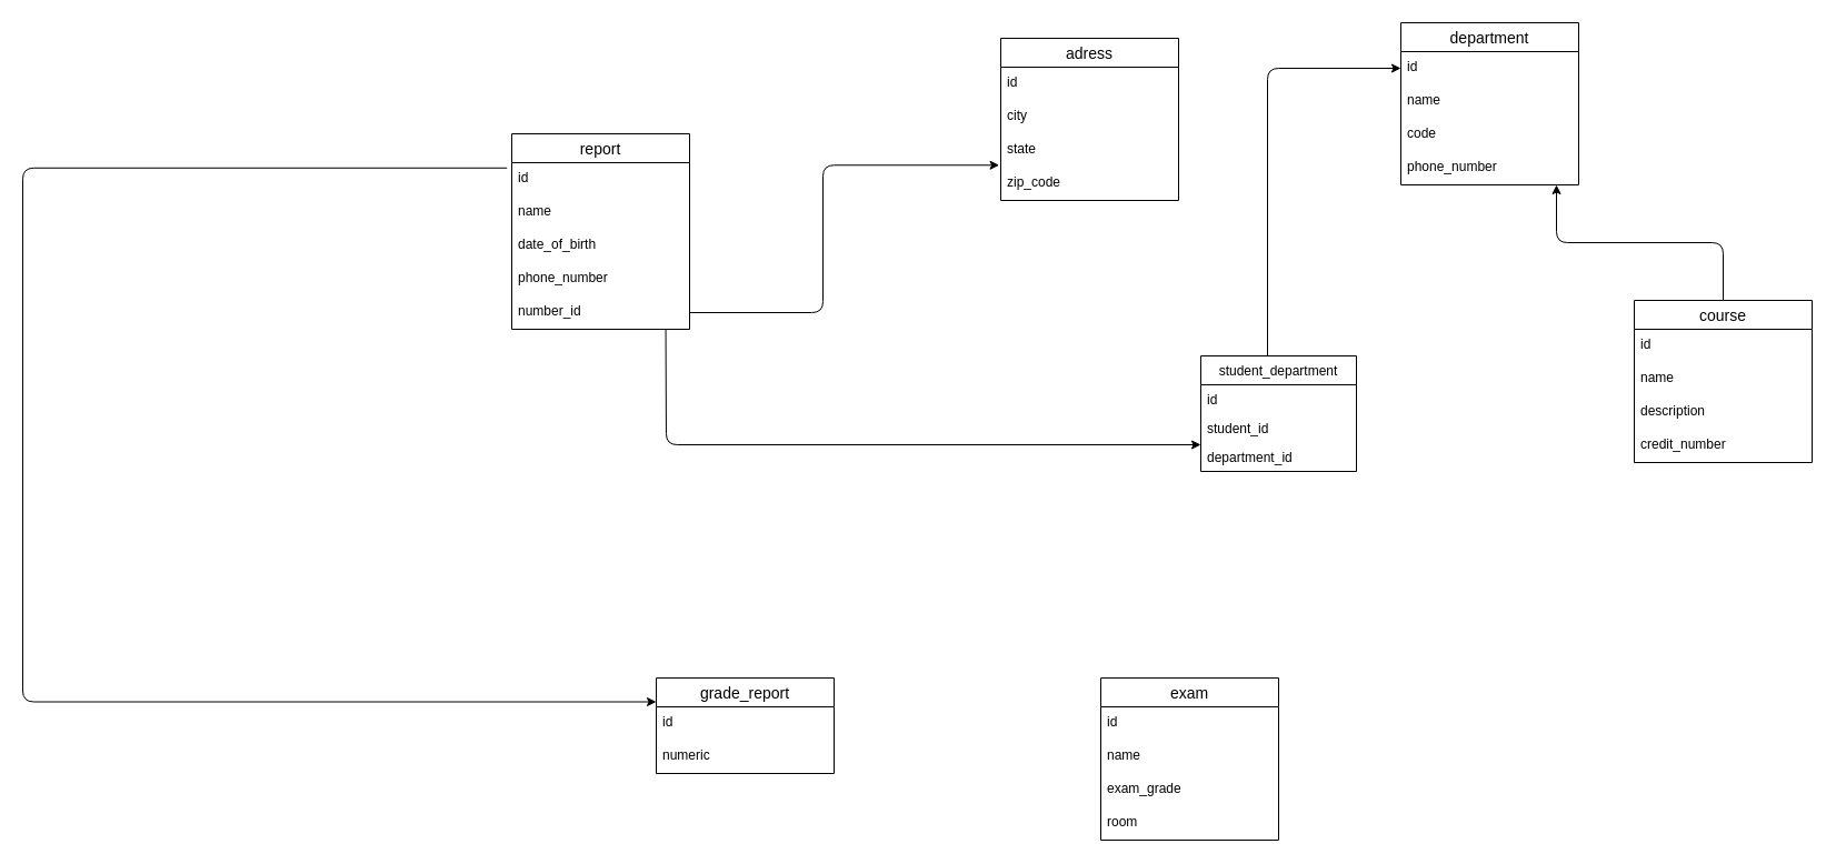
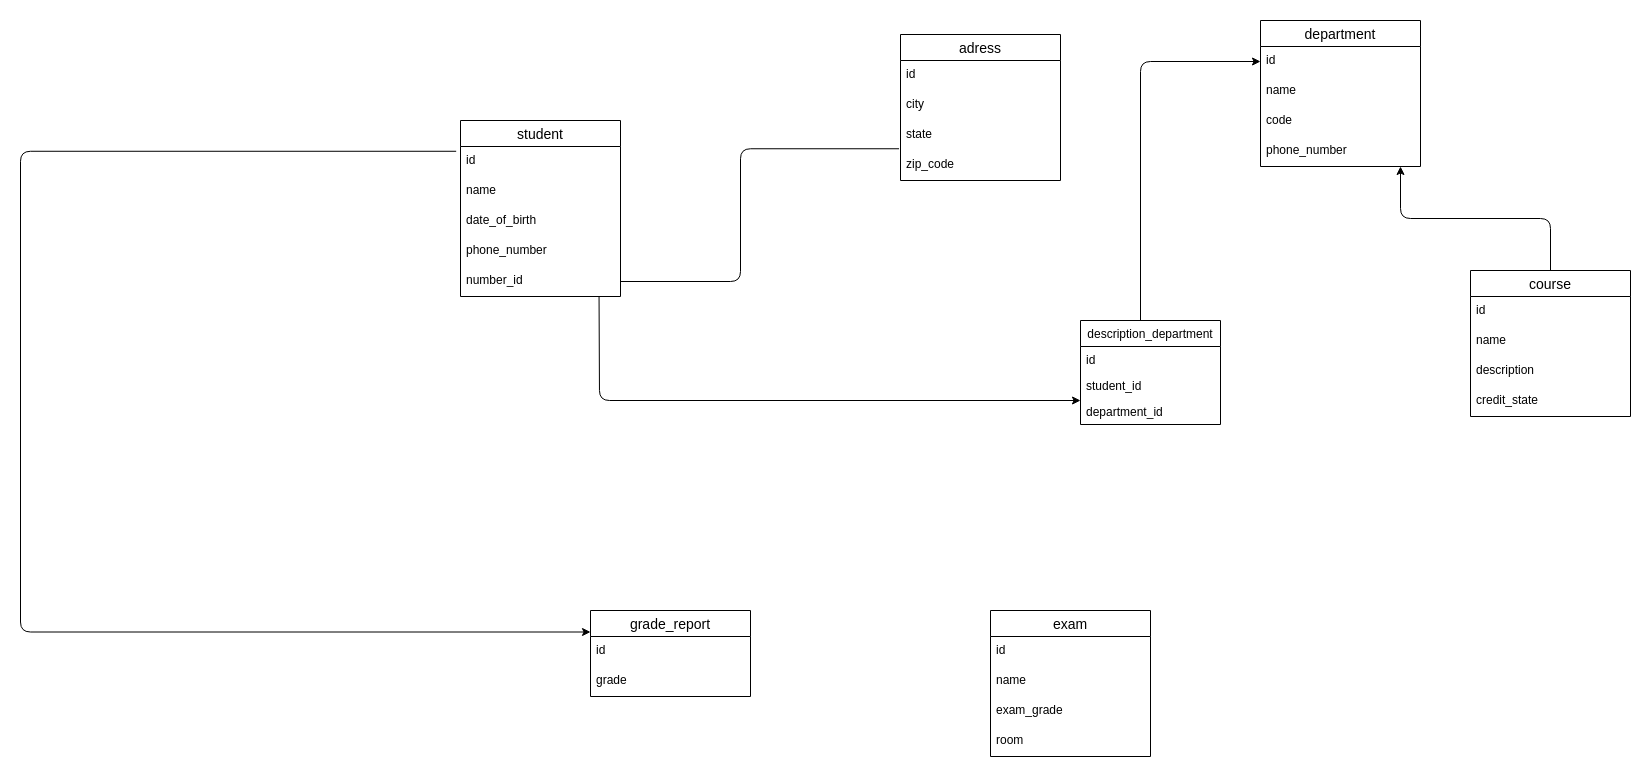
- <mxCell id="2" value="report" style="swimlane;fontStyle=0;childLayout=stackLayout;horizontal=1;startSize=26;horizontalStack=0;resizeParent=1;resizeParentMax=0;resizeLast=0;collapsible=1;marginBottom=0;align=center;fontSize=14;" vertex="1" parent="1"><mxGeometry x="460" y="120" width="160" height="176" as="geometry"><mxRectangle x="340" y="199" width="80" height="26" as="alternateBounds" /></mxGeometry></mxCell>
+ <mxCell id="2" value="student" style="swimlane;fontStyle=0;childLayout=stackLayout;horizontal=1;startSize=26;horizontalStack=0;resizeParent=1;resizeParentMax=0;resizeLast=0;collapsible=1;marginBottom=0;align=center;fontSize=14;" vertex="1" parent="1"><mxGeometry x="460" y="120" width="160" height="176" as="geometry"><mxRectangle x="340" y="199" width="80" height="26" as="alternateBounds" /></mxGeometry></mxCell>
- <mxCell id="31" value="" style="edgeStyle=elbowEdgeStyle;elbow=horizontal;endArrow=classic;html=1;entryX=-0.009;entryY=-0.058;entryDx=0;entryDy=0;entryPerimeter=0;" edge="1" parent="1" source="7" target="12"><mxGeometry width="50" height="50" relative="1" as="geometry"><mxPoint x="800" y="230" as="sourcePoint" /><mxPoint x="850" y="180" as="targetPoint" /><Array as="points"><mxPoint x="740" y="180" /></Array></mxGeometry></mxCell>
+ <mxCell id="31" value="" style="edgeStyle=elbowEdgeStyle;elbow=horizontal;endArrow=none;html=1;entryX=-0.009;entryY=-0.058;entryDx=0;entryDy=0;entryPerimeter=0;" edge="1" parent="1" source="7" target="12"><mxGeometry width="50" height="50" relative="1" as="geometry"><mxPoint x="800" y="230" as="sourcePoint" /><mxPoint x="850" y="180" as="targetPoint" /><Array as="points"><mxPoint x="740" y="180" /></Array></mxGeometry></mxCell>
- <mxCell id="32" value="student_department" style="swimlane;fontStyle=0;childLayout=stackLayout;horizontal=1;startSize=26;fillColor=none;horizontalStack=0;resizeParent=1;resizeParentMax=0;resizeLast=0;collapsible=1;marginBottom=0;" vertex="1" parent="1"><mxGeometry x="1080" y="320" width="140" height="104" as="geometry" /></mxCell>
+ <mxCell id="32" value="description_department" style="swimlane;fontStyle=0;childLayout=stackLayout;horizontal=1;startSize=26;fillColor=none;horizontalStack=0;resizeParent=1;resizeParentMax=0;resizeLast=0;collapsible=1;marginBottom=0;" vertex="1" parent="1"><mxGeometry x="1080" y="320" width="140" height="104" as="geometry" /></mxCell>
- <mxCell id="22" value="credit_number" style="text;strokeColor=none;fillColor=none;spacingLeft=4;spacingRight=4;overflow=hidden;rotatable=0;points=[[0,0.5],[1,0.5]];portConstraint=eastwest;fontSize=12;" vertex="1" parent="18"><mxGeometry y="116" width="160" height="30" as="geometry" /></mxCell>
+ <mxCell id="22" value="credit_state" style="text;strokeColor=none;fillColor=none;spacingLeft=4;spacingRight=4;overflow=hidden;rotatable=0;points=[[0,0.5],[1,0.5]];portConstraint=eastwest;fontSize=12;" vertex="1" parent="18"><mxGeometry y="116" width="160" height="30" as="geometry" /></mxCell>
- <mxCell id="25" value="numeric" style="text;strokeColor=none;fillColor=none;spacingLeft=4;spacingRight=4;overflow=hidden;rotatable=0;points=[[0,0.5],[1,0.5]];portConstraint=eastwest;fontSize=12;" vertex="1" parent="23"><mxGeometry y="56" width="160" height="30" as="geometry" /></mxCell>
+ <mxCell id="25" value="grade" style="text;strokeColor=none;fillColor=none;spacingLeft=4;spacingRight=4;overflow=hidden;rotatable=0;points=[[0,0.5],[1,0.5]];portConstraint=eastwest;fontSize=12;" vertex="1" parent="23"><mxGeometry y="56" width="160" height="30" as="geometry" /></mxCell>
